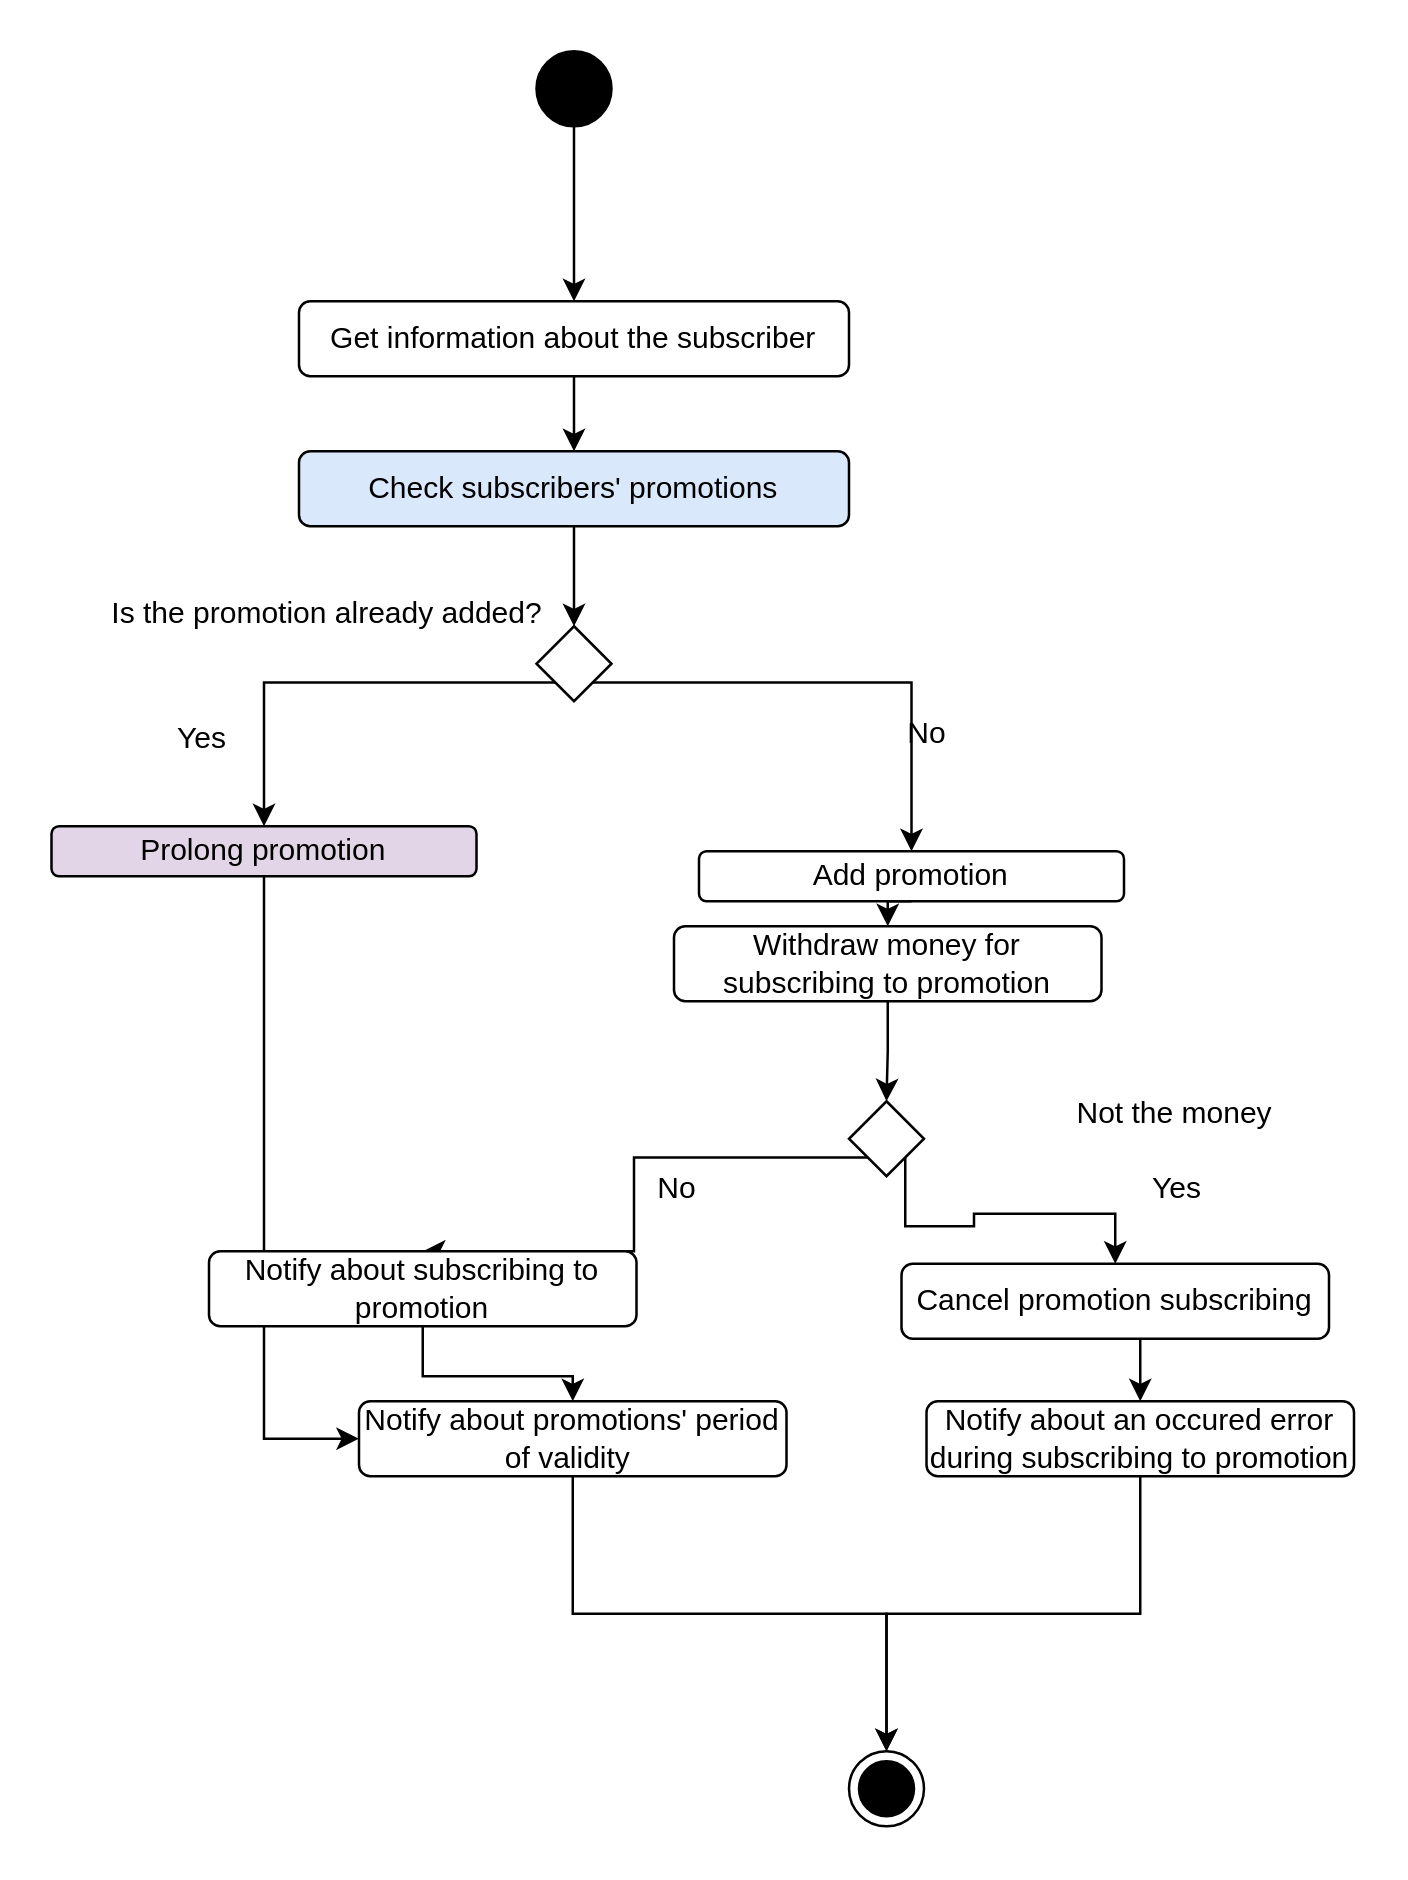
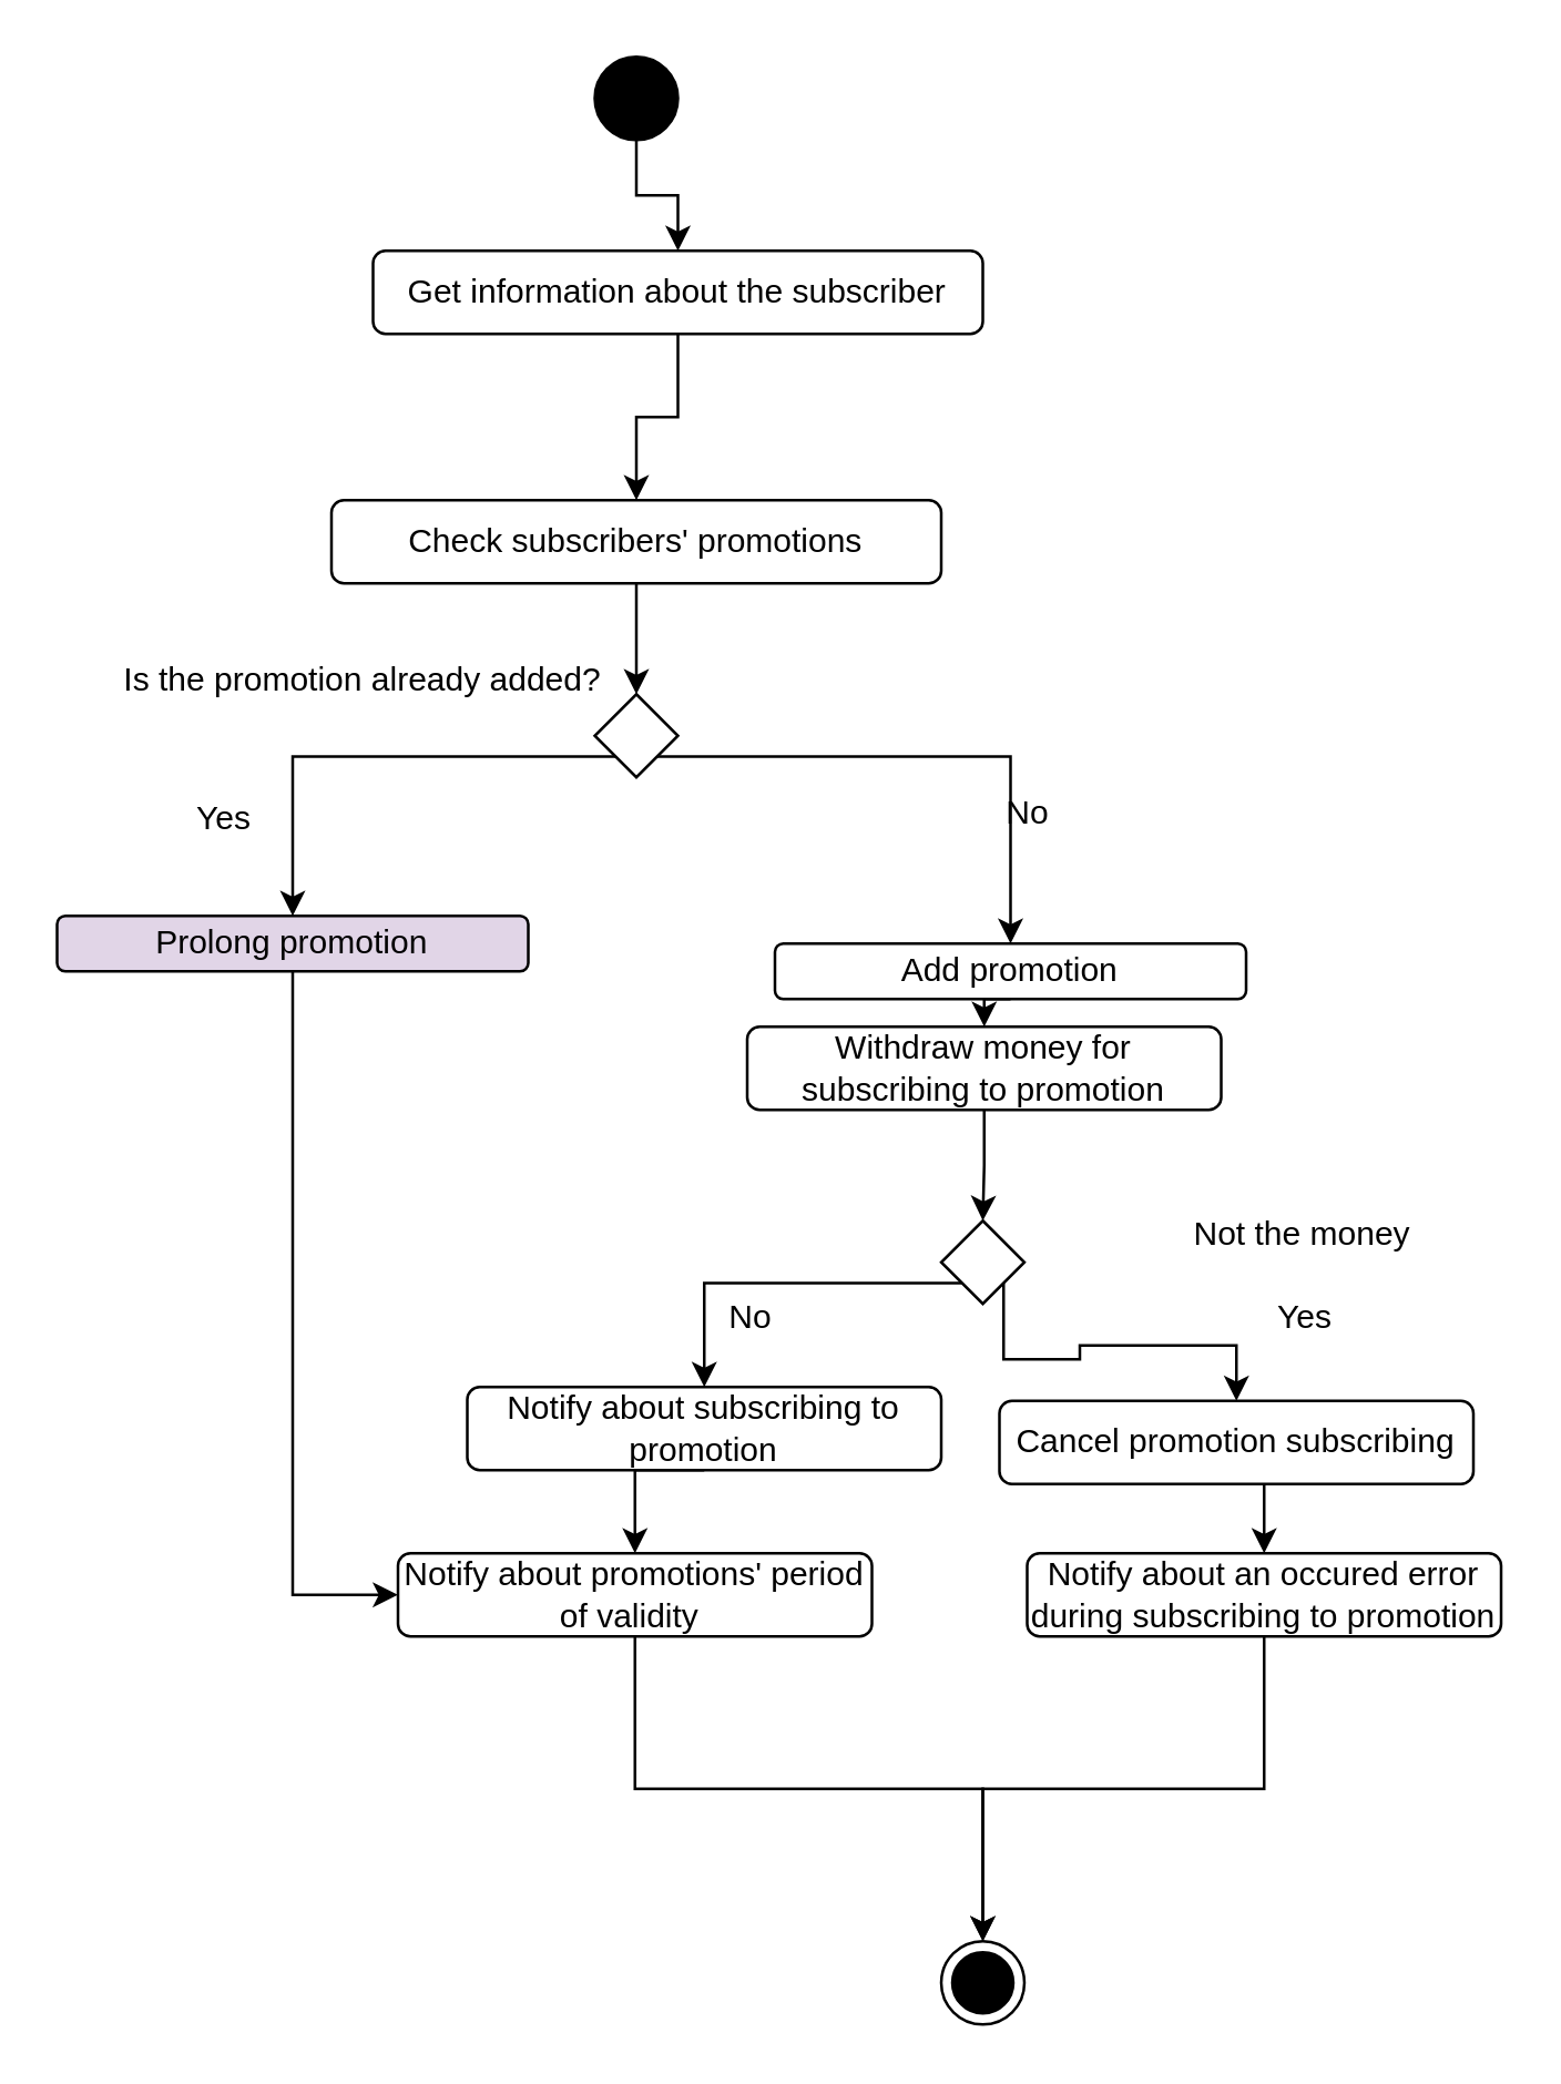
- <mxCell id="3" value="Get information about the subscriber" style="rounded=1;whiteSpace=wrap;html=1;" parent="1" vertex="1"><mxGeometry x="119" y="120" width="220" height="30" as="geometry" /></mxCell>
+ <mxCell id="3" value="Get information about the subscriber" style="rounded=1;whiteSpace=wrap;html=1;" parent="1" vertex="1"><mxGeometry x="134" y="90" width="220" height="30" as="geometry" /></mxCell>
- <mxCell id="8" value="Check subscribers' promotions" style="rounded=1;whiteSpace=wrap;html=1;fillColor=#dae8fc;" parent="1" vertex="1"><mxGeometry x="119" y="180" width="220" height="30" as="geometry" /></mxCell>
+ <mxCell id="8" value="Check subscribers' promotions" style="rounded=1;whiteSpace=wrap;html=1;" parent="1" vertex="1"><mxGeometry x="119" y="180" width="220" height="30" as="geometry" /></mxCell>
- <mxCell id="26" value="Notify about subscribing to promotion" style="rounded=1;whiteSpace=wrap;html=1;" parent="1" vertex="1"><mxGeometry x="83" y="500" width="171" height="30" as="geometry" /></mxCell>
+ <mxCell id="26" value="Notify about subscribing to promotion" style="rounded=1;whiteSpace=wrap;html=1;" parent="1" vertex="1"><mxGeometry x="168" y="500" width="171" height="30" as="geometry" /></mxCell>
